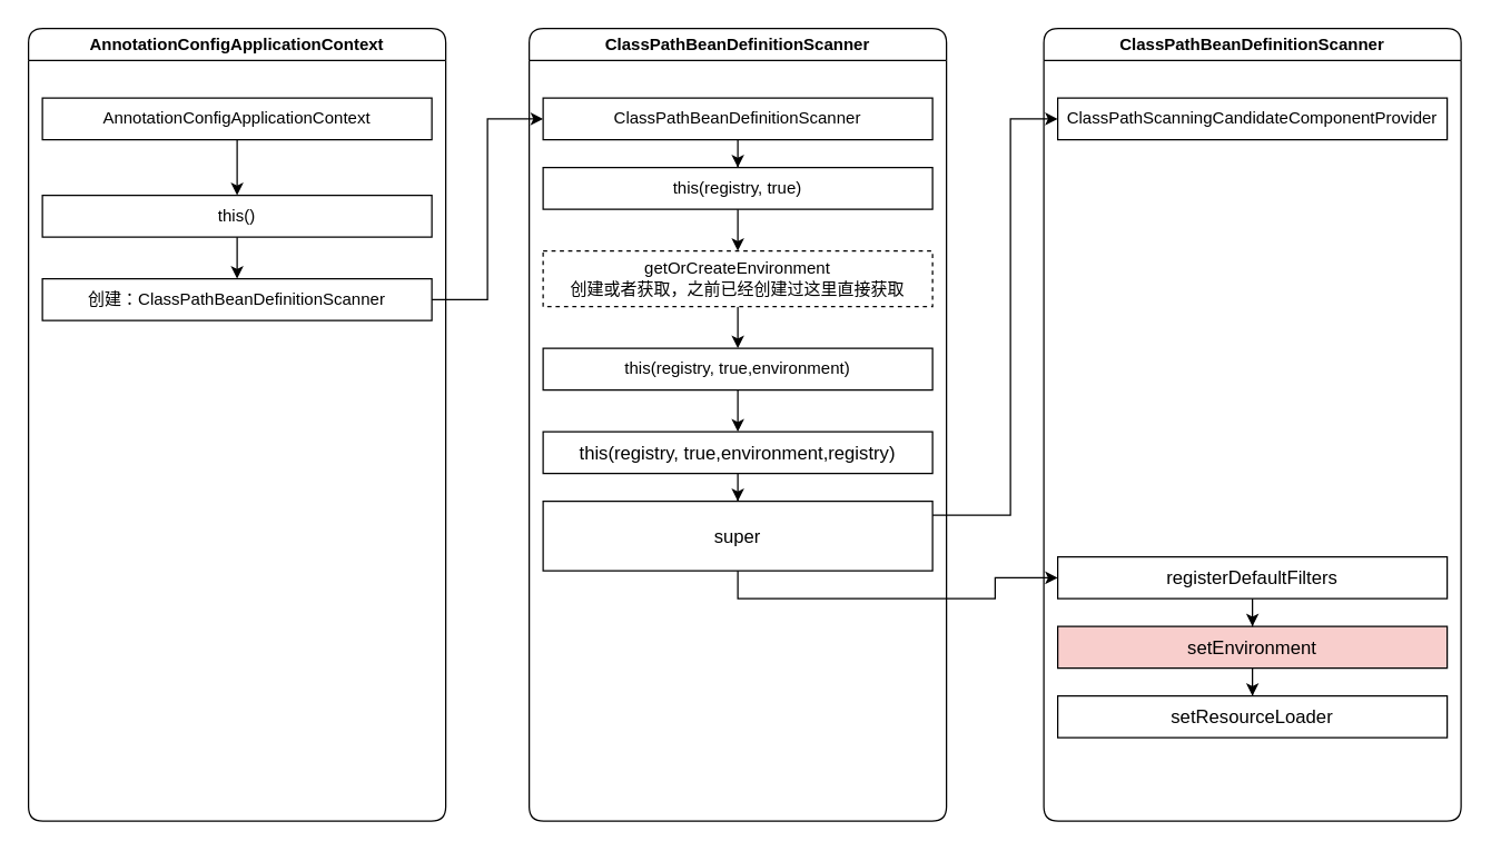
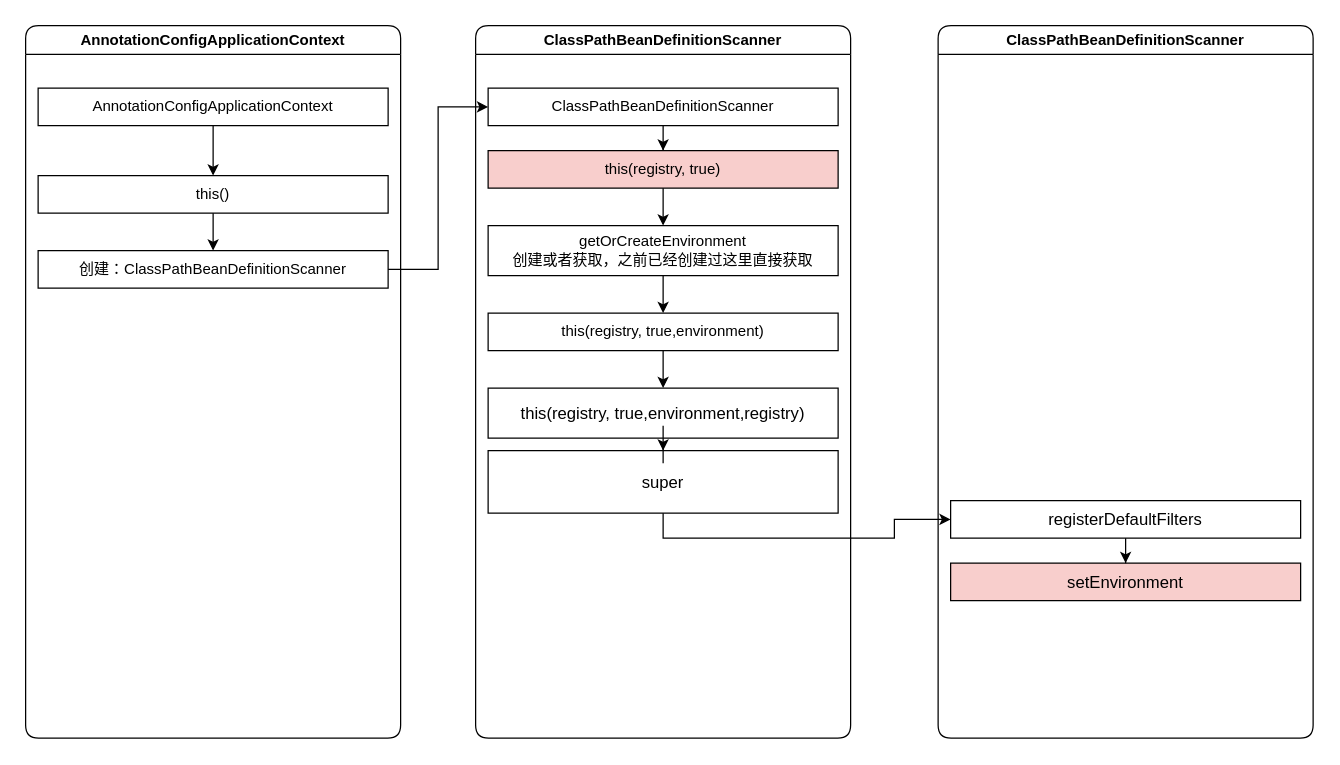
- <mxCell id="22" value="ClassPathScanningCandidateComponentProvider" style="rounded=0;whiteSpace=wrap;html=1;" vertex="1" parent="21"><mxGeometry x="10.0" y="50" width="280" height="30" as="geometry" /></mxCell>
- <mxCell id="10" value="this(registry, true)" style="rounded=0;whiteSpace=wrap;html=1;align=center;" vertex="1" parent="8"><mxGeometry x="10" y="100" width="280" height="30" as="geometry" /></mxCell>
+ <mxCell id="10" value="this(registry, true)" style="rounded=0;whiteSpace=wrap;html=1;align=center;fillColor=#f8cecc;" vertex="1" parent="8"><mxGeometry x="10" y="100" width="280" height="30" as="geometry" /></mxCell>
- <mxCell id="14" value="getOrCreateEnvironment&lt;br&gt;创建或者获取，之前已经创建过这里直接获取" style="rounded=0;whiteSpace=wrap;html=1;align=center;dashed=1;" vertex="1" parent="8"><mxGeometry x="10" y="160" width="280" height="40" as="geometry" /></mxCell>
+ <mxCell id="14" value="getOrCreateEnvironment&lt;br&gt;创建或者获取，之前已经创建过这里直接获取" style="rounded=0;whiteSpace=wrap;html=1;align=center;" vertex="1" parent="8"><mxGeometry x="10" y="160" width="280" height="40" as="geometry" /></mxCell>
- <mxCell id="28" style="edgeStyle=orthogonalEdgeStyle;rounded=0;orthogonalLoop=1;jettySize=auto;html=1;entryX=0;entryY=0.5;entryDx=0;entryDy=0;" edge="1" parent="1" source="18" target="22"><mxGeometry relative="1" as="geometry"><Array as="points"><mxPoint x="726" y="370" /><mxPoint x="726" y="85" /></Array></mxGeometry></mxCell>
- <mxCell id="16" value="&lt;span style=&quot;font-size: 13.333px&quot;&gt;this(registry, true,environment,&lt;/span&gt;&lt;span style=&quot;font-size: 13.333px&quot;&gt;registry&lt;/span&gt;&lt;span style=&quot;font-size: 13.333px&quot;&gt;)&lt;/span&gt;" style="rounded=0;whiteSpace=wrap;html=1;align=center;" vertex="1" parent="8"><mxGeometry x="10" y="290" width="280" height="30" as="geometry" /></mxCell>
+ <mxCell id="16" value="&lt;span style=&quot;font-size: 13.333px&quot;&gt;this(registry, true,environment,&lt;/span&gt;&lt;span style=&quot;font-size: 13.333px&quot;&gt;registry&lt;/span&gt;&lt;span style=&quot;font-size: 13.333px&quot;&gt;)&lt;/span&gt;" style="rounded=0;whiteSpace=wrap;html=1;align=center;" vertex="1" parent="8"><mxGeometry x="10" y="290" width="280" height="40" as="geometry" /></mxCell>
- <mxCell id="27" value="" style="edgeStyle=orthogonalEdgeStyle;rounded=0;orthogonalLoop=1;jettySize=auto;html=1;" edge="1" parent="21" source="24" target="26"><mxGeometry relative="1" as="geometry" /></mxCell>
- <mxCell id="26" value="&lt;span style=&quot;font-size: 13.333px&quot;&gt;setResourceLoader&lt;/span&gt;" style="rounded=0;whiteSpace=wrap;html=1;align=center;" vertex="1" parent="21"><mxGeometry x="10" y="480" width="280" height="30" as="geometry" /></mxCell>
